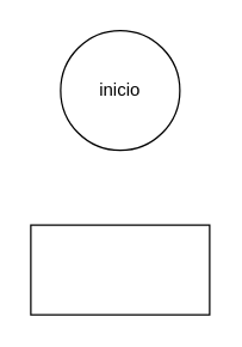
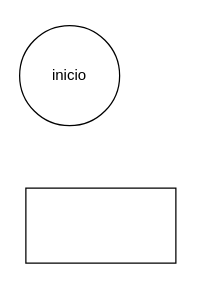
- <mxCell id="2" value="inicio" style="ellipse;whiteSpace=wrap;html=1;aspect=fixed;" vertex="1" parent="1"><mxGeometry x="40" y="20" width="80" height="80" as="geometry" /></mxCell>
+ <mxCell id="2" value="inicio" style="ellipse;whiteSpace=wrap;html=1;aspect=fixed;" vertex="1" parent="1"><mxGeometry x="15" y="20" width="80" height="80" as="geometry" /></mxCell>
